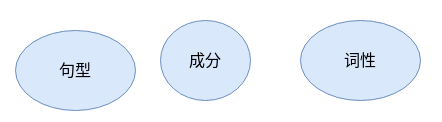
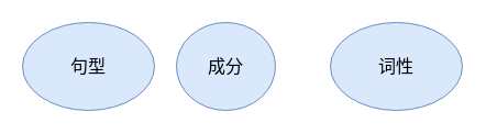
- <mxCell id="2" value="&lt;font style=&quot;font-size: 16px;&quot;&gt;句型&lt;/font&gt;" style="ellipse;whiteSpace=wrap;html=1;fillColor=#dae8fc;strokeColor=#6c8ebf;" vertex="1" parent="1"><mxGeometry x="15" y="30" width="120" height="80" as="geometry" /></mxCell>
+ <mxCell id="2" value="&lt;font style=&quot;font-size: 16px;&quot;&gt;句型&lt;/font&gt;" style="ellipse;whiteSpace=wrap;html=1;fillColor=#dae8fc;strokeColor=#6c8ebf;" vertex="1" parent="1"><mxGeometry x="20" y="20" width="120" height="80" as="geometry" /></mxCell>
